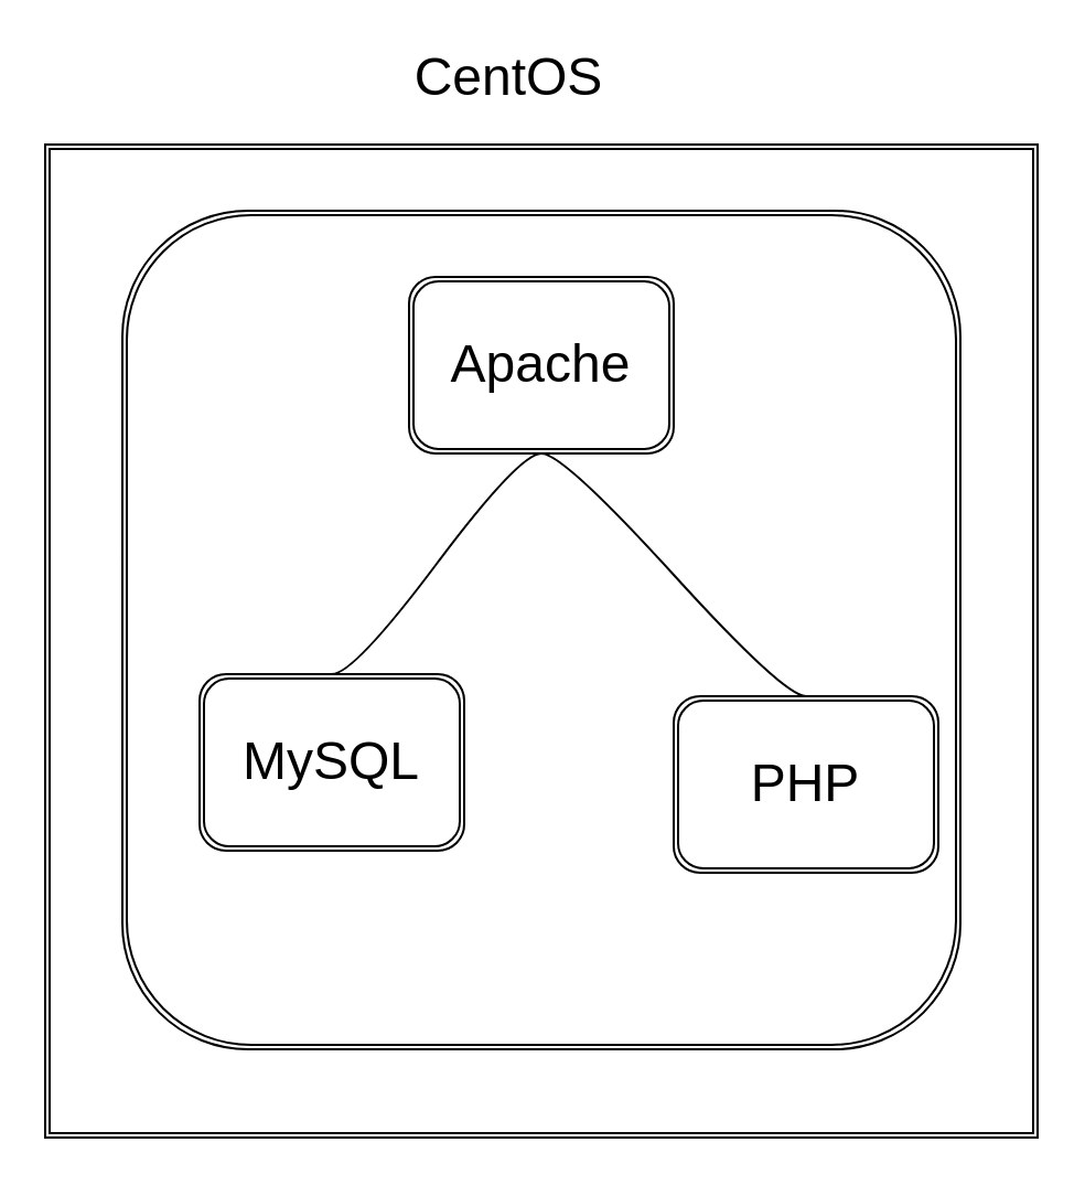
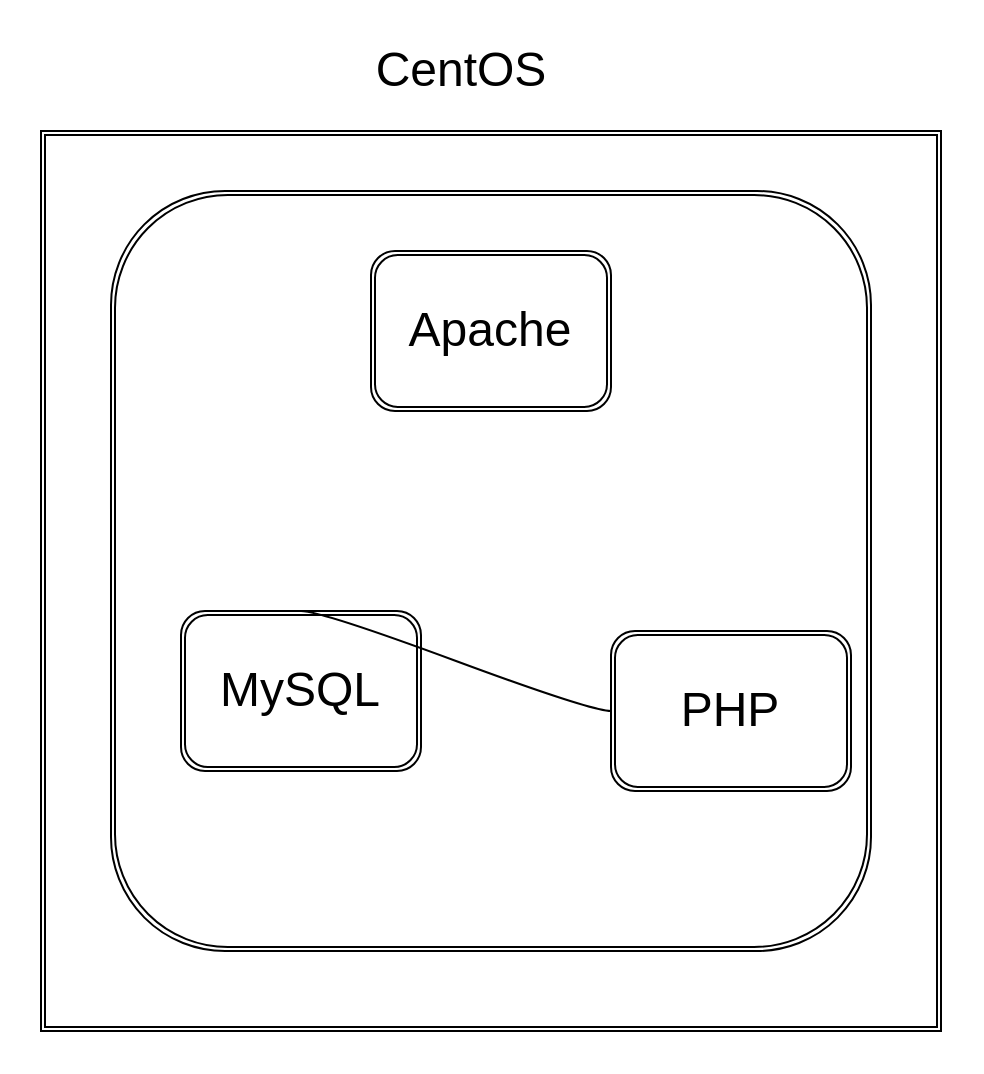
- <mxCell id="9" value="" style="edgeStyle=entityRelationEdgeStyle;startArrow=none;endArrow=none;segment=10;curved=1;fontSize=24;exitX=0.5;exitY=0;exitDx=0;exitDy=0;entryX=0.5;entryY=1;entryDx=0;entryDy=0;" edge="1" target="5" parent="1" source="6"><mxGeometry relative="1" as="geometry"><mxPoint x="250" y="215" as="sourcePoint" /><mxPoint x="289.684" y="194.737" as="targetPoint" /></mxGeometry></mxCell>
+ <mxCell id="9" value="" style="edgeStyle=entityRelationEdgeStyle;startArrow=none;endArrow=none;segment=10;curved=1;fontSize=24;exitX=0.5;exitY=0;exitDx=0;exitDy=0;" edge="1" target="7" parent="1" source="6"><mxGeometry relative="1" as="geometry"><mxPoint x="250" y="215" as="sourcePoint" /><mxPoint x="289.684" y="194.737" as="targetPoint" /></mxGeometry></mxCell>
- <mxCell id="8" value="" style="edgeStyle=entityRelationEdgeStyle;startArrow=none;endArrow=none;segment=10;curved=1;fontSize=24;entryX=0.5;entryY=0;entryDx=0;entryDy=0;exitX=0.5;exitY=1;exitDx=0;exitDy=0;" edge="1" target="7" parent="1" source="5"><mxGeometry relative="1" as="geometry"><mxPoint x="250" y="215" as="sourcePoint" /><mxPoint x="289.684" y="194.737" as="targetPoint" /></mxGeometry></mxCell>
